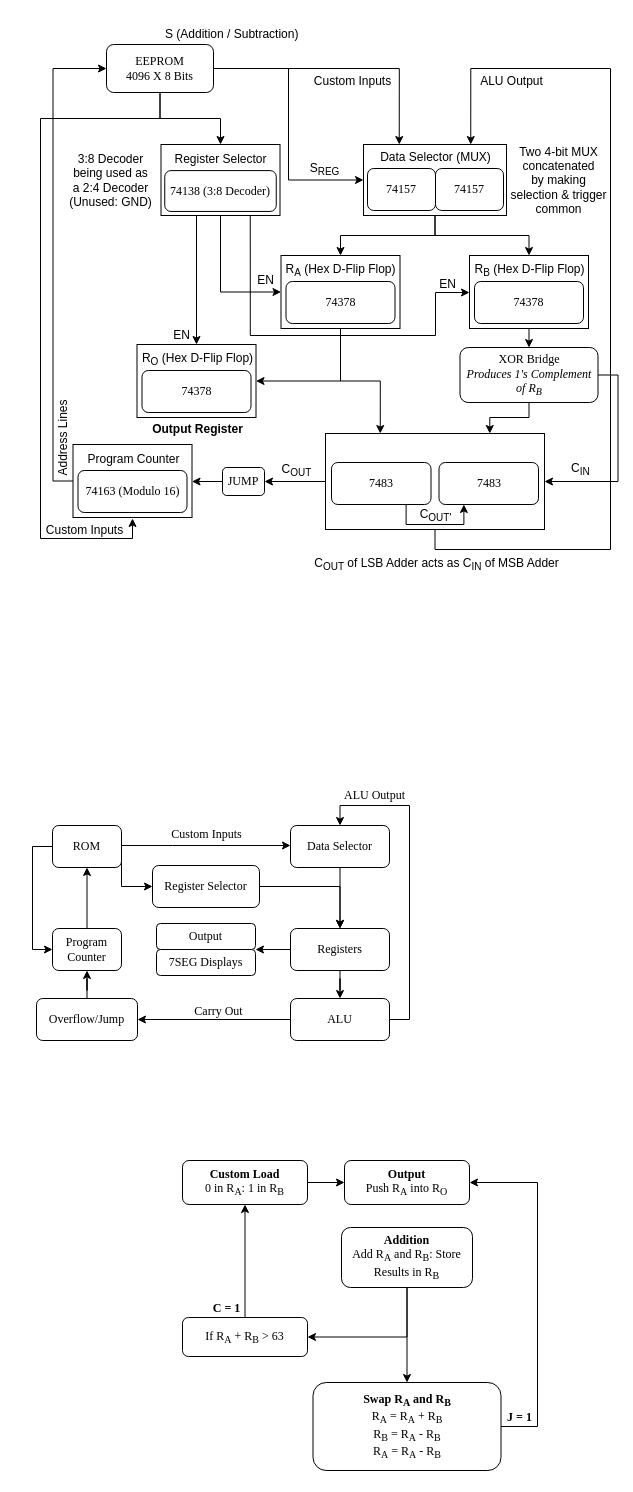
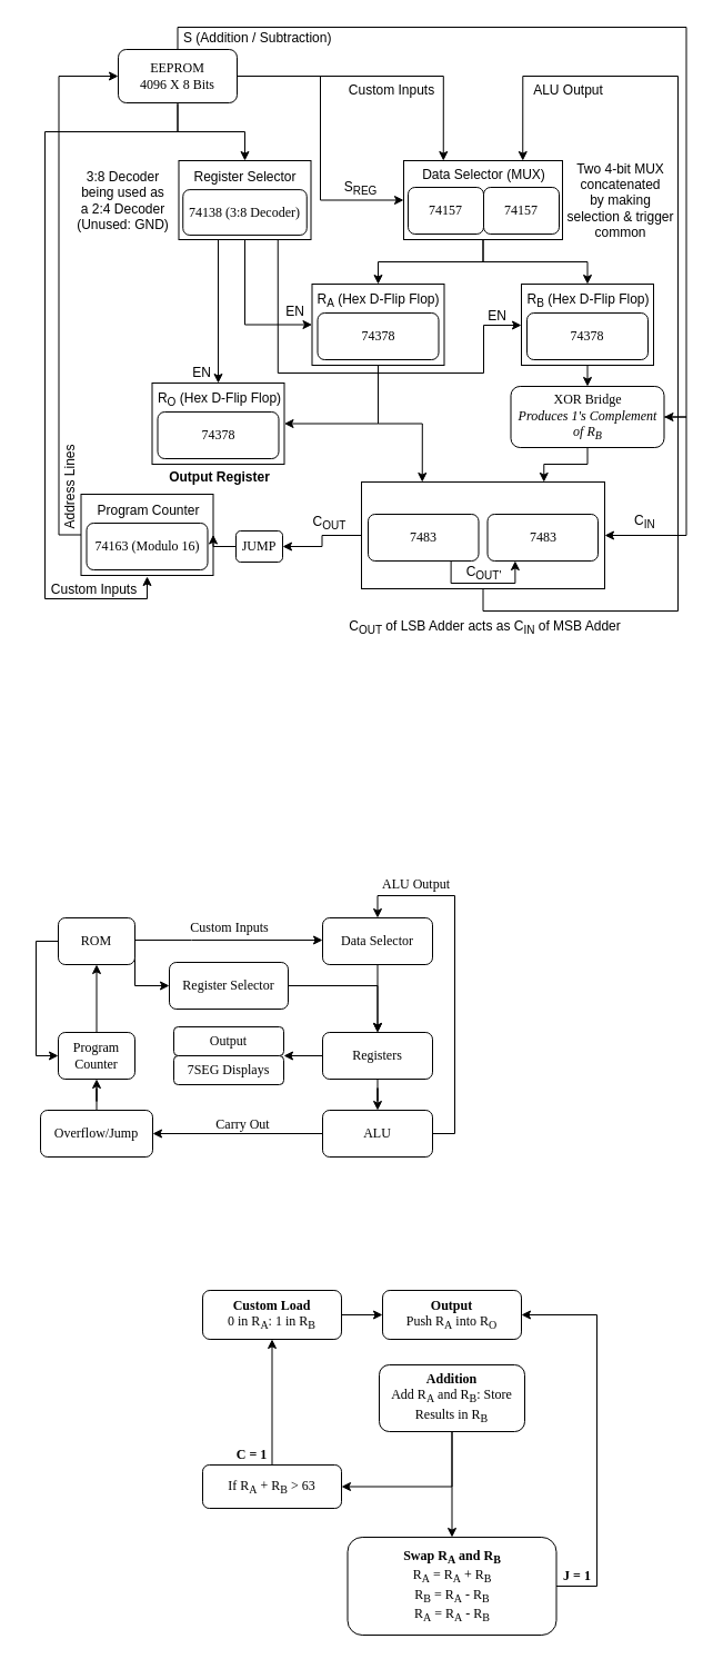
+ <mxCell id="53" style="edgeStyle=orthogonalEdgeStyle;rounded=0;orthogonalLoop=1;jettySize=auto;html=1;exitX=0.5;exitY=0;exitDx=0;exitDy=0;entryX=1;entryY=0.5;entryDx=0;entryDy=0;" parent="1" source="54" target="38" edge="1"><mxGeometry relative="1" as="geometry" /></mxCell>
- <mxCell id="94" value="JUMP" style="rounded=1;whiteSpace=wrap;html=1;fontFamily=Bahnschrift;container=0;" parent="1" vertex="1"><mxGeometry x="222" y="467" width="42" height="28" as="geometry" /></mxCell>
+ <mxCell id="94" value="JUMP" style="rounded=1;whiteSpace=wrap;html=1;fontFamily=Bahnschrift;container=0;" parent="1" vertex="1"><mxGeometry x="212" y="477" width="42" height="28" as="geometry" /></mxCell>
